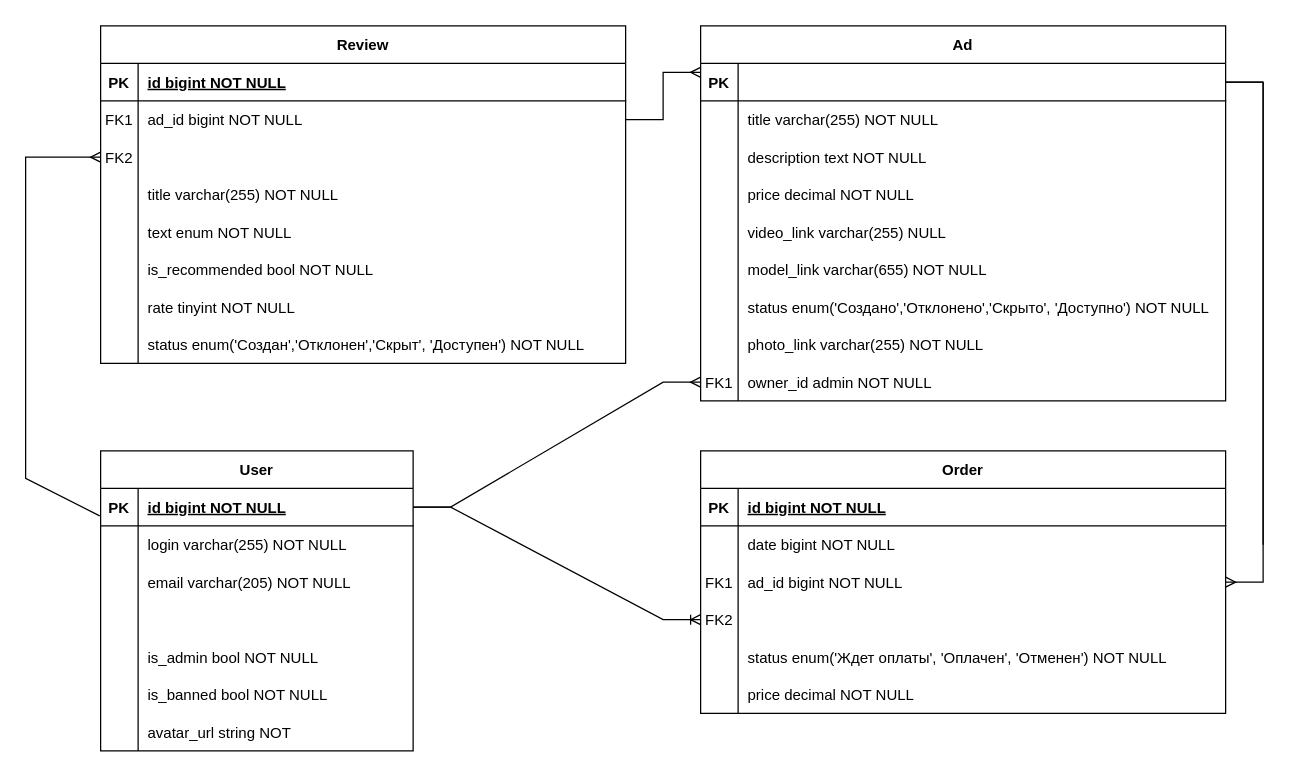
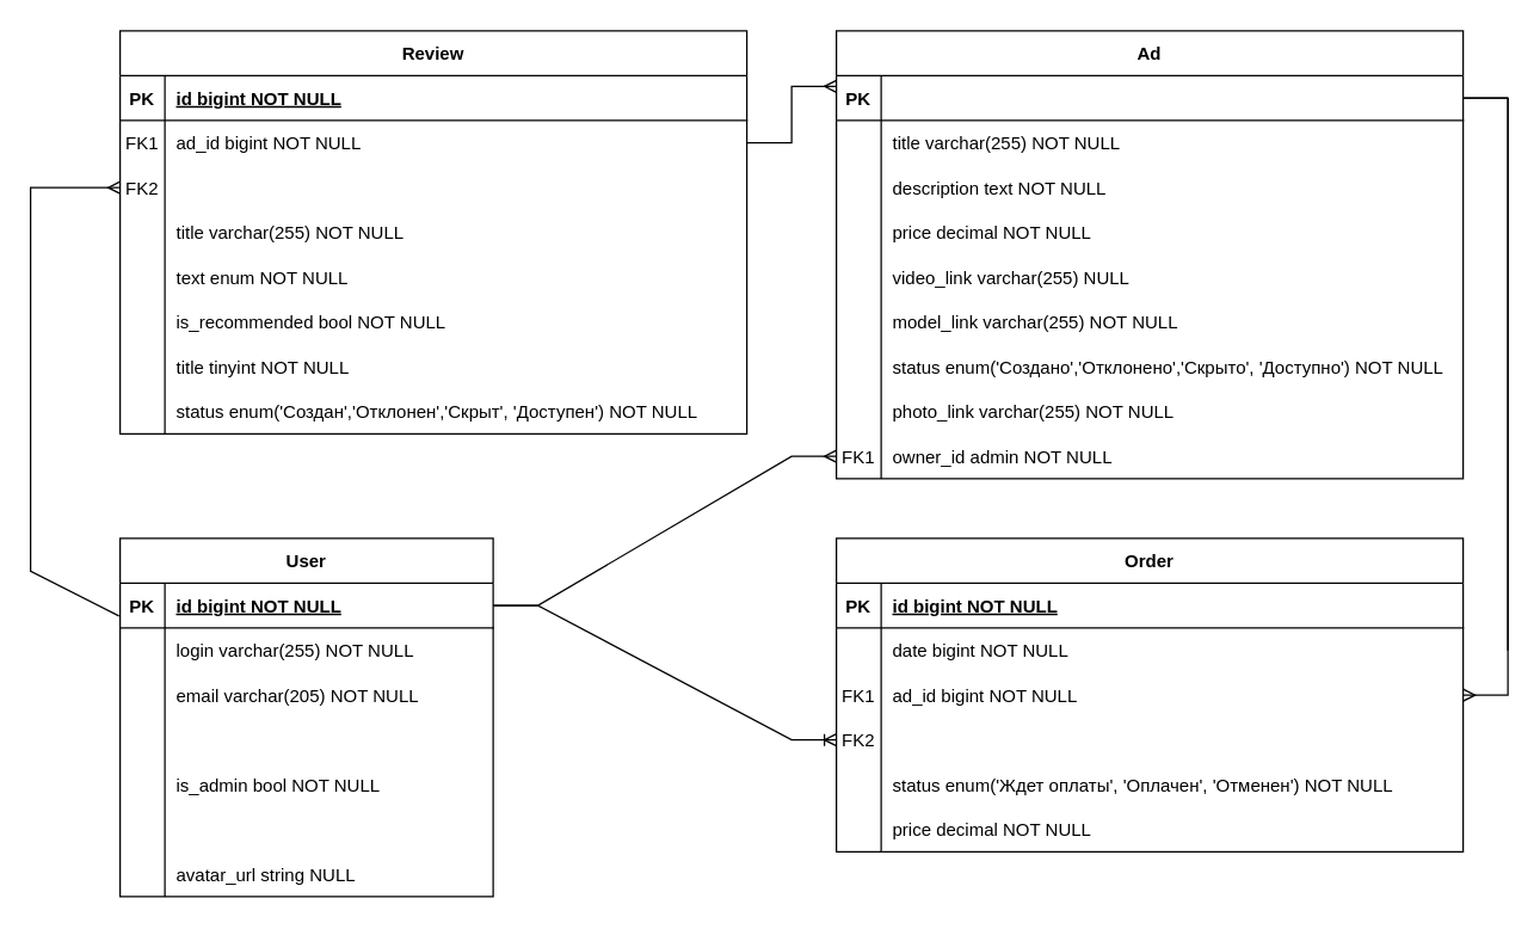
- <mxCell id="58" value="model_link varchar(655) NOT NULL" style="shape=partialRectangle;overflow=hidden;connectable=0;fillColor=none;top=0;left=0;bottom=0;right=0;align=left;spacingLeft=6;" parent="56" vertex="1"><mxGeometry x="30" width="390" height="30" as="geometry"><mxRectangle width="390" height="30" as="alternateBounds" /></mxGeometry></mxCell>
+ <mxCell id="58" value="model_link varchar(255) NOT NULL" style="shape=partialRectangle;overflow=hidden;connectable=0;fillColor=none;top=0;left=0;bottom=0;right=0;align=left;spacingLeft=6;" parent="56" vertex="1"><mxGeometry x="30" width="390" height="30" as="geometry"><mxRectangle width="390" height="30" as="alternateBounds" /></mxGeometry></mxCell>
- <mxCell id="90" value="rate tinyint NOT NULL" style="shape=partialRectangle;overflow=hidden;connectable=0;fillColor=none;top=0;left=0;bottom=0;right=0;align=left;spacingLeft=6;" parent="88" vertex="1"><mxGeometry x="30" width="390" height="30" as="geometry"><mxRectangle width="390" height="30" as="alternateBounds" /></mxGeometry></mxCell>
+ <mxCell id="90" value="title tinyint NOT NULL" style="shape=partialRectangle;overflow=hidden;connectable=0;fillColor=none;top=0;left=0;bottom=0;right=0;align=left;spacingLeft=6;" parent="88" vertex="1"><mxGeometry x="30" width="390" height="30" as="geometry"><mxRectangle width="390" height="30" as="alternateBounds" /></mxGeometry></mxCell>
- <mxCell id="37" value="is_banned bool NOT NULL" style="shape=partialRectangle;overflow=hidden;connectable=0;fillColor=none;top=0;left=0;bottom=0;right=0;align=left;spacingLeft=6;" parent="35" vertex="1"><mxGeometry x="30" width="220" height="30" as="geometry"><mxRectangle width="220" height="30" as="alternateBounds" /></mxGeometry></mxCell>
- <mxCell id="40" value="avatar_url string NOT" style="shape=partialRectangle;overflow=hidden;connectable=0;fillColor=none;top=0;left=0;bottom=0;right=0;align=left;spacingLeft=6;" parent="38" vertex="1"><mxGeometry x="30" width="220" height="30" as="geometry"><mxRectangle width="220" height="30" as="alternateBounds" /></mxGeometry></mxCell>
+ <mxCell id="40" value="avatar_url string NULL" style="shape=partialRectangle;overflow=hidden;connectable=0;fillColor=none;top=0;left=0;bottom=0;right=0;align=left;spacingLeft=6;" parent="38" vertex="1"><mxGeometry x="30" width="220" height="30" as="geometry"><mxRectangle width="220" height="30" as="alternateBounds" /></mxGeometry></mxCell>
